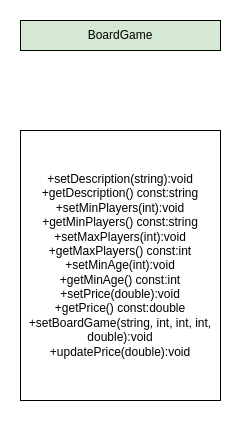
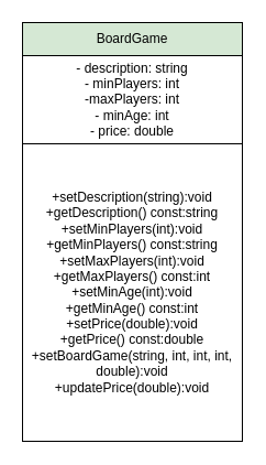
+ <mxCell id="2" value="- description: string&lt;br&gt;- minPlayers: int&lt;br&gt;-maxPlayers: int&lt;br&gt;- minAge: int&lt;br&gt;- price: double" style="rounded=0;whiteSpace=wrap;html=1;" parent="1" vertex="1"><mxGeometry x="20" y="50" width="200" height="80" as="geometry" /></mxCell>
